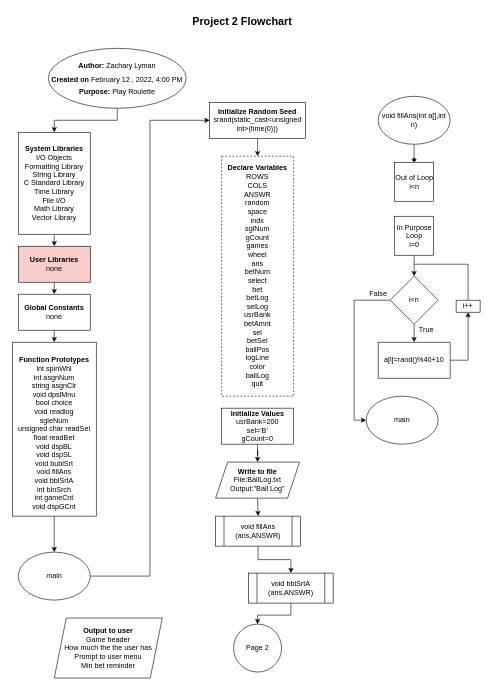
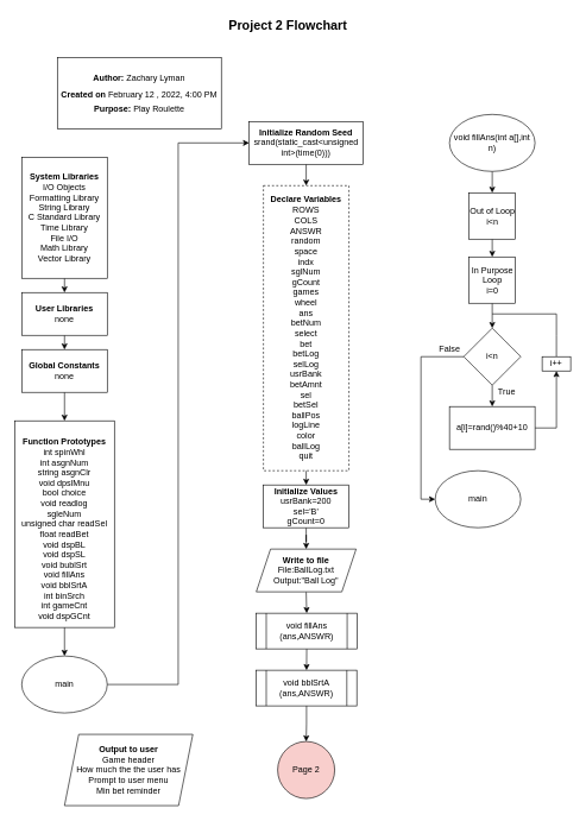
- <mxCell id="4" value="&lt;div&gt;&lt;font style=&quot;font-size: 12px&quot;&gt;&lt;b&gt;Author: &lt;/b&gt;Zachary Lyman&lt;/font&gt;&lt;/div&gt;&lt;div&gt;&lt;font style=&quot;font-size: 12px&quot;&gt;&lt;b&gt;Created on &lt;/b&gt;February 12 , 2022, 4:00 PM&lt;/font&gt;&lt;/div&gt;&lt;div&gt;&lt;font style=&quot;font-size: 12px&quot;&gt;&lt;b&gt;Purpose: &lt;/b&gt;Play Roulette&lt;br&gt;&lt;/font&gt;&lt;/div&gt;" style="ellipse;whiteSpace=wrap;html=1;fontSize=18;" parent="1" vertex="1"><mxGeometry x="80" y="80" width="230" height="100" as="geometry" /></mxCell>
+ <mxCell id="4" value="&lt;div&gt;&lt;font style=&quot;font-size: 12px&quot;&gt;&lt;b&gt;Author: &lt;/b&gt;Zachary Lyman&lt;/font&gt;&lt;/div&gt;&lt;div&gt;&lt;font style=&quot;font-size: 12px&quot;&gt;&lt;b&gt;Created on &lt;/b&gt;February 12 , 2022, 4:00 PM&lt;/font&gt;&lt;/div&gt;&lt;div&gt;&lt;font style=&quot;font-size: 12px&quot;&gt;&lt;b&gt;Purpose: &lt;/b&gt;Play Roulette&lt;br&gt;&lt;/font&gt;&lt;/div&gt;" style="rounded=0;whiteSpace=wrap;html=1;fontSize=18;" parent="1" vertex="1"><mxGeometry x="80" y="80" width="230" height="100" as="geometry" /></mxCell>
- <mxCell id="3" style="edgeStyle=orthogonalEdgeStyle;rounded=0;orthogonalLoop=1;jettySize=auto;html=1;exitX=0.5;exitY=1;exitDx=0;exitDy=0;entryX=0.5;entryY=0;entryDx=0;entryDy=0;fontSize=12;" parent="1" source="4" target="6" edge="1"><mxGeometry relative="1" as="geometry"><mxPoint x="200" y="210" as="targetPoint" /></mxGeometry></mxCell>
- <mxCell id="29" style="edgeStyle=orthogonalEdgeStyle;rounded=0;orthogonalLoop=1;jettySize=auto;html=1;exitX=0.5;exitY=1;exitDx=0;exitDy=0;entryX=0.5;entryY=0;entryDx=0;entryDy=0;endArrow=diamond;" parent="1" source="30" target="32" edge="1"><mxGeometry relative="1" as="geometry" /></mxCell>
+ <mxCell id="29" style="edgeStyle=orthogonalEdgeStyle;rounded=0;orthogonalLoop=1;jettySize=auto;html=1;exitX=0.5;exitY=1;exitDx=0;exitDy=0;entryX=0.5;entryY=0;entryDx=0;entryDy=0;" parent="1" source="30" target="32" edge="1"><mxGeometry relative="1" as="geometry" /></mxCell>
+ <mxCell id="31" style="edgeStyle=orthogonalEdgeStyle;rounded=0;orthogonalLoop=1;jettySize=auto;html=1;exitX=0.5;exitY=1;exitDx=0;exitDy=0;entryX=0.5;entryY=0;entryDx=0;entryDy=0;" parent="1" source="32" target="34" edge="1"><mxGeometry relative="1" as="geometry" /></mxCell>
- <mxCell id="8" value="&lt;div&gt;&lt;b&gt;User Libraries&lt;/b&gt;&lt;/div&gt;&lt;div&gt;none&lt;br&gt;&lt;b&gt;&lt;/b&gt;&lt;/div&gt;" style="rounded=0;whiteSpace=wrap;html=1;fontSize=12;fillColor=#f8cecc;" parent="1" vertex="1"><mxGeometry x="30" y="410" width="120" height="60" as="geometry" /></mxCell>
+ <mxCell id="8" value="&lt;div&gt;&lt;b&gt;User Libraries&lt;/b&gt;&lt;/div&gt;&lt;div&gt;none&lt;br&gt;&lt;b&gt;&lt;/b&gt;&lt;/div&gt;" style="rounded=0;whiteSpace=wrap;html=1;fontSize=12;" parent="1" vertex="1"><mxGeometry x="30" y="410" width="120" height="60" as="geometry" /></mxCell>
+ <mxCell id="17" style="edgeStyle=orthogonalEdgeStyle;rounded=0;orthogonalLoop=1;jettySize=auto;html=1;exitX=0.5;exitY=1;exitDx=0;exitDy=0;entryX=0.5;entryY=0;entryDx=0;entryDy=0;fontSize=12;" parent="1" source="18" target="20" edge="1"><mxGeometry relative="1" as="geometry" /></mxCell>
- <mxCell id="12" value="&lt;div&gt;&lt;b&gt;&lt;br&gt;&lt;/b&gt;&lt;/div&gt;&lt;div&gt;&lt;b&gt;&lt;br&gt;&lt;/b&gt;&lt;/div&gt;&lt;div&gt;&lt;b&gt;&lt;br&gt;&lt;/b&gt;&lt;/div&gt;&lt;div&gt;&lt;b&gt;Function Prototypes&lt;/b&gt;&lt;/div&gt;&lt;div&gt;int spinWhl&lt;/div&gt;&lt;div&gt;int asgnNum&lt;/div&gt;&lt;div&gt;string asgnClr&lt;/div&gt;&lt;div&gt;void dpslMnu&lt;/div&gt;&lt;div&gt;bool choice&lt;/div&gt;&lt;div&gt;void readlog&lt;/div&gt;&lt;div&gt;sgleNum&lt;/div&gt;&lt;div&gt;unsigned char readSel&lt;/div&gt;&lt;div&gt;float readBet&lt;/div&gt;&lt;div&gt;void dspBL&lt;/div&gt;&lt;div&gt;void dspSL&lt;/div&gt;&lt;div&gt;void bublSrt&lt;/div&gt;&lt;div&gt;void fillAns&lt;/div&gt;&lt;div&gt;void bblSrtA&lt;/div&gt;&lt;div&gt;int binSrch&lt;/div&gt;&lt;div&gt;int gameCnt&lt;/div&gt;&lt;div&gt;void dspGCnt&lt;br&gt;&lt;/div&gt;&lt;div&gt;&lt;br&gt;&lt;/div&gt;&lt;div&gt;&lt;br&gt;&lt;/div&gt;" style="rounded=0;whiteSpace=wrap;html=1;fontSize=12;" parent="1" vertex="1"><mxGeometry x="20" y="570" width="140" height="290" as="geometry" /></mxCell>
+ <mxCell id="12" value="&lt;div&gt;&lt;b&gt;&lt;br&gt;&lt;/b&gt;&lt;/div&gt;&lt;div&gt;&lt;b&gt;&lt;br&gt;&lt;/b&gt;&lt;/div&gt;&lt;div&gt;&lt;b&gt;&lt;br&gt;&lt;/b&gt;&lt;/div&gt;&lt;div&gt;&lt;b&gt;Function Prototypes&lt;/b&gt;&lt;/div&gt;&lt;div&gt;int spinWhl&lt;/div&gt;&lt;div&gt;int asgnNum&lt;/div&gt;&lt;div&gt;string asgnClr&lt;/div&gt;&lt;div&gt;void dpslMnu&lt;/div&gt;&lt;div&gt;bool choice&lt;/div&gt;&lt;div&gt;void readlog&lt;/div&gt;&lt;div&gt;sgleNum&lt;/div&gt;&lt;div&gt;unsigned char readSel&lt;/div&gt;&lt;div&gt;float readBet&lt;/div&gt;&lt;div&gt;void dspBL&lt;/div&gt;&lt;div&gt;void dspSL&lt;/div&gt;&lt;div&gt;void bublSrt&lt;/div&gt;&lt;div&gt;void fillAns&lt;/div&gt;&lt;div&gt;void bblSrtA&lt;/div&gt;&lt;div&gt;int binSrch&lt;/div&gt;&lt;div&gt;int gameCnt&lt;/div&gt;&lt;div&gt;void dspGCnt&lt;br&gt;&lt;/div&gt;&lt;div&gt;&lt;br&gt;&lt;/div&gt;&lt;div&gt;&lt;br&gt;&lt;/div&gt;" style="rounded=0;whiteSpace=wrap;html=1;fontSize=12;" parent="1" vertex="1"><mxGeometry x="20" y="590" width="140" height="290" as="geometry" /></mxCell>
- <mxCell id="28" value="void bblSrtA (ans,ANSWR)" style="shape=process;whiteSpace=wrap;html=1;backgroundOutline=1;" parent="1" vertex="1"><mxGeometry x="414" y="955" width="141" height="50" as="geometry" /></mxCell>
+ <mxCell id="28" value="void bblSrtA (ans,ANSWR)" style="shape=process;whiteSpace=wrap;html=1;backgroundOutline=1;" parent="1" vertex="1"><mxGeometry x="359" y="940" width="141" height="50" as="geometry" /></mxCell>
- <mxCell id="24" value="Page 2" style="ellipse;whiteSpace=wrap;html=1;aspect=fixed;fontSize=12;" parent="1" vertex="1"><mxGeometry x="389" y="1040" width="80" height="80" as="geometry" /></mxCell>
+ <mxCell id="24" value="Page 2" style="ellipse;whiteSpace=wrap;html=1;aspect=fixed;fontSize=12;fillColor=#f8cecc;" parent="1" vertex="1"><mxGeometry x="389" y="1040" width="80" height="80" as="geometry" /></mxCell>
